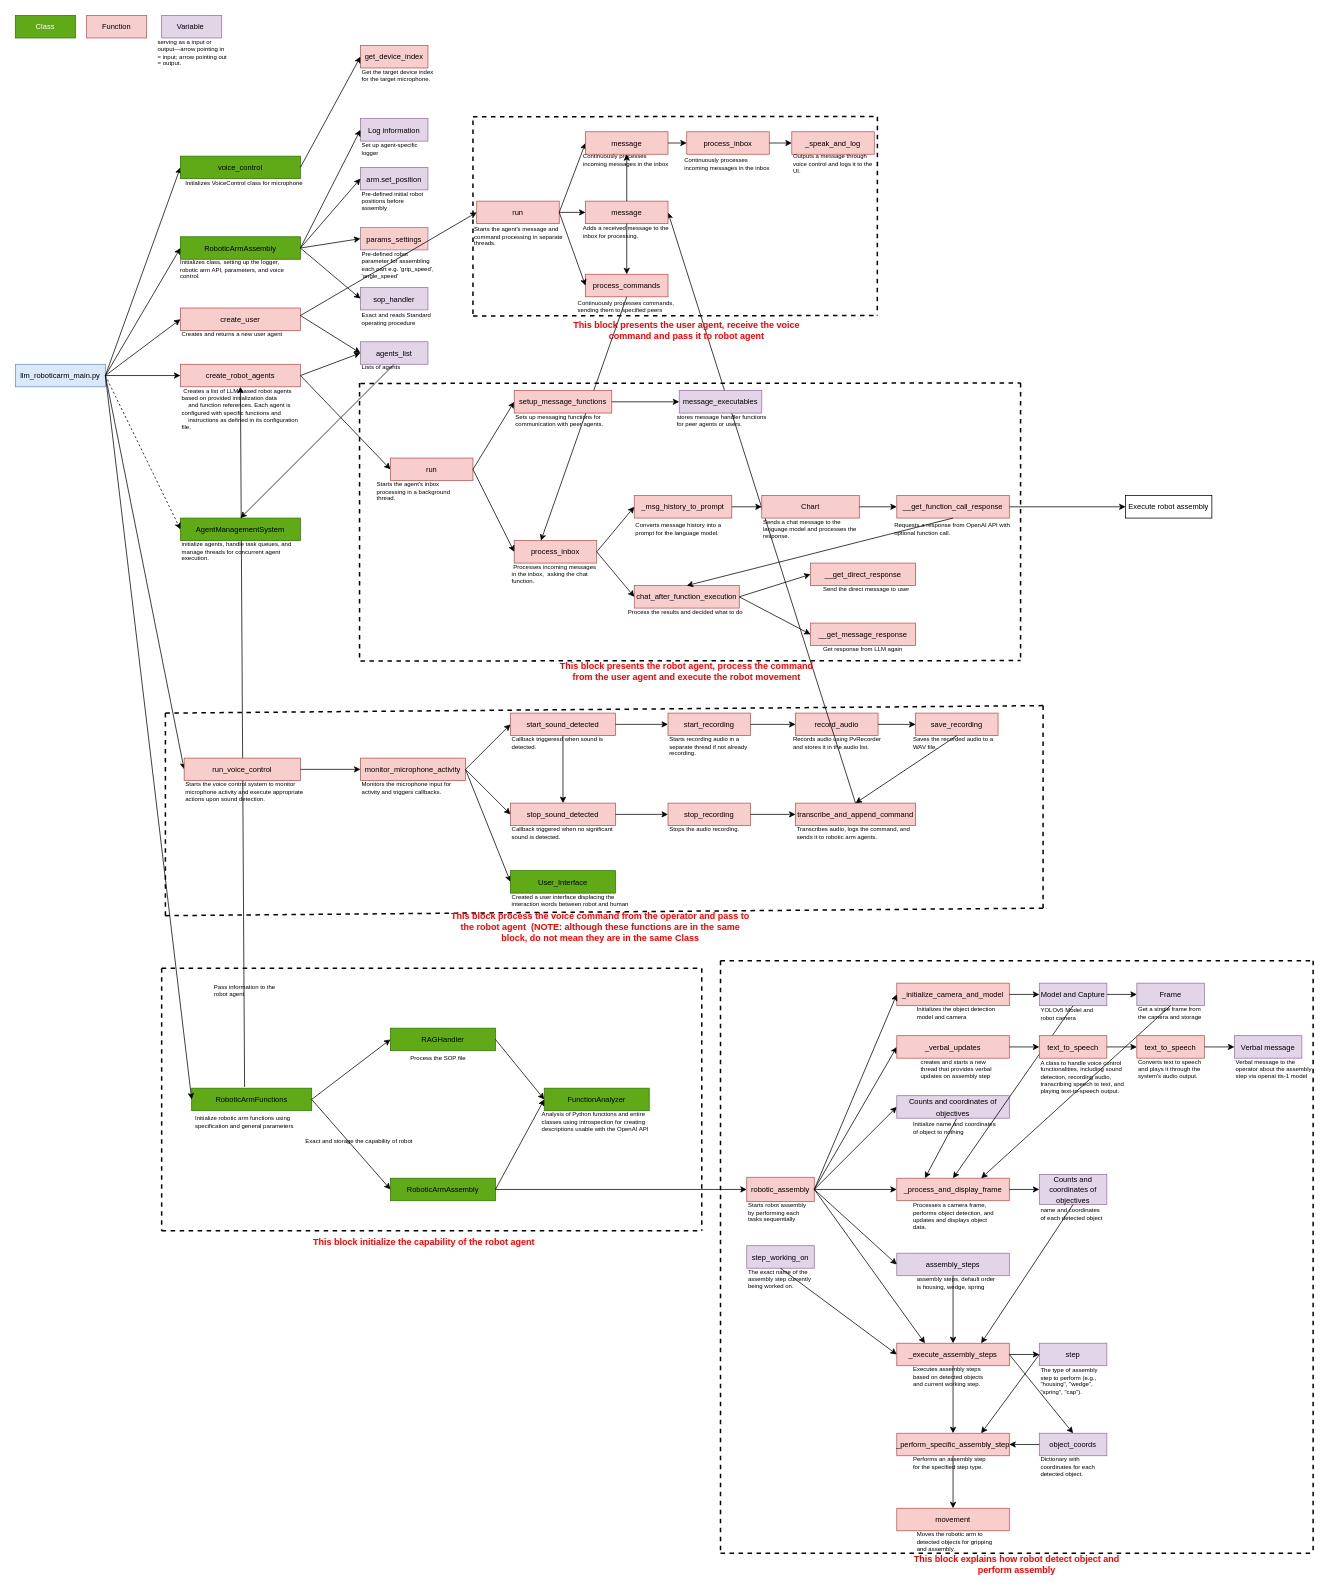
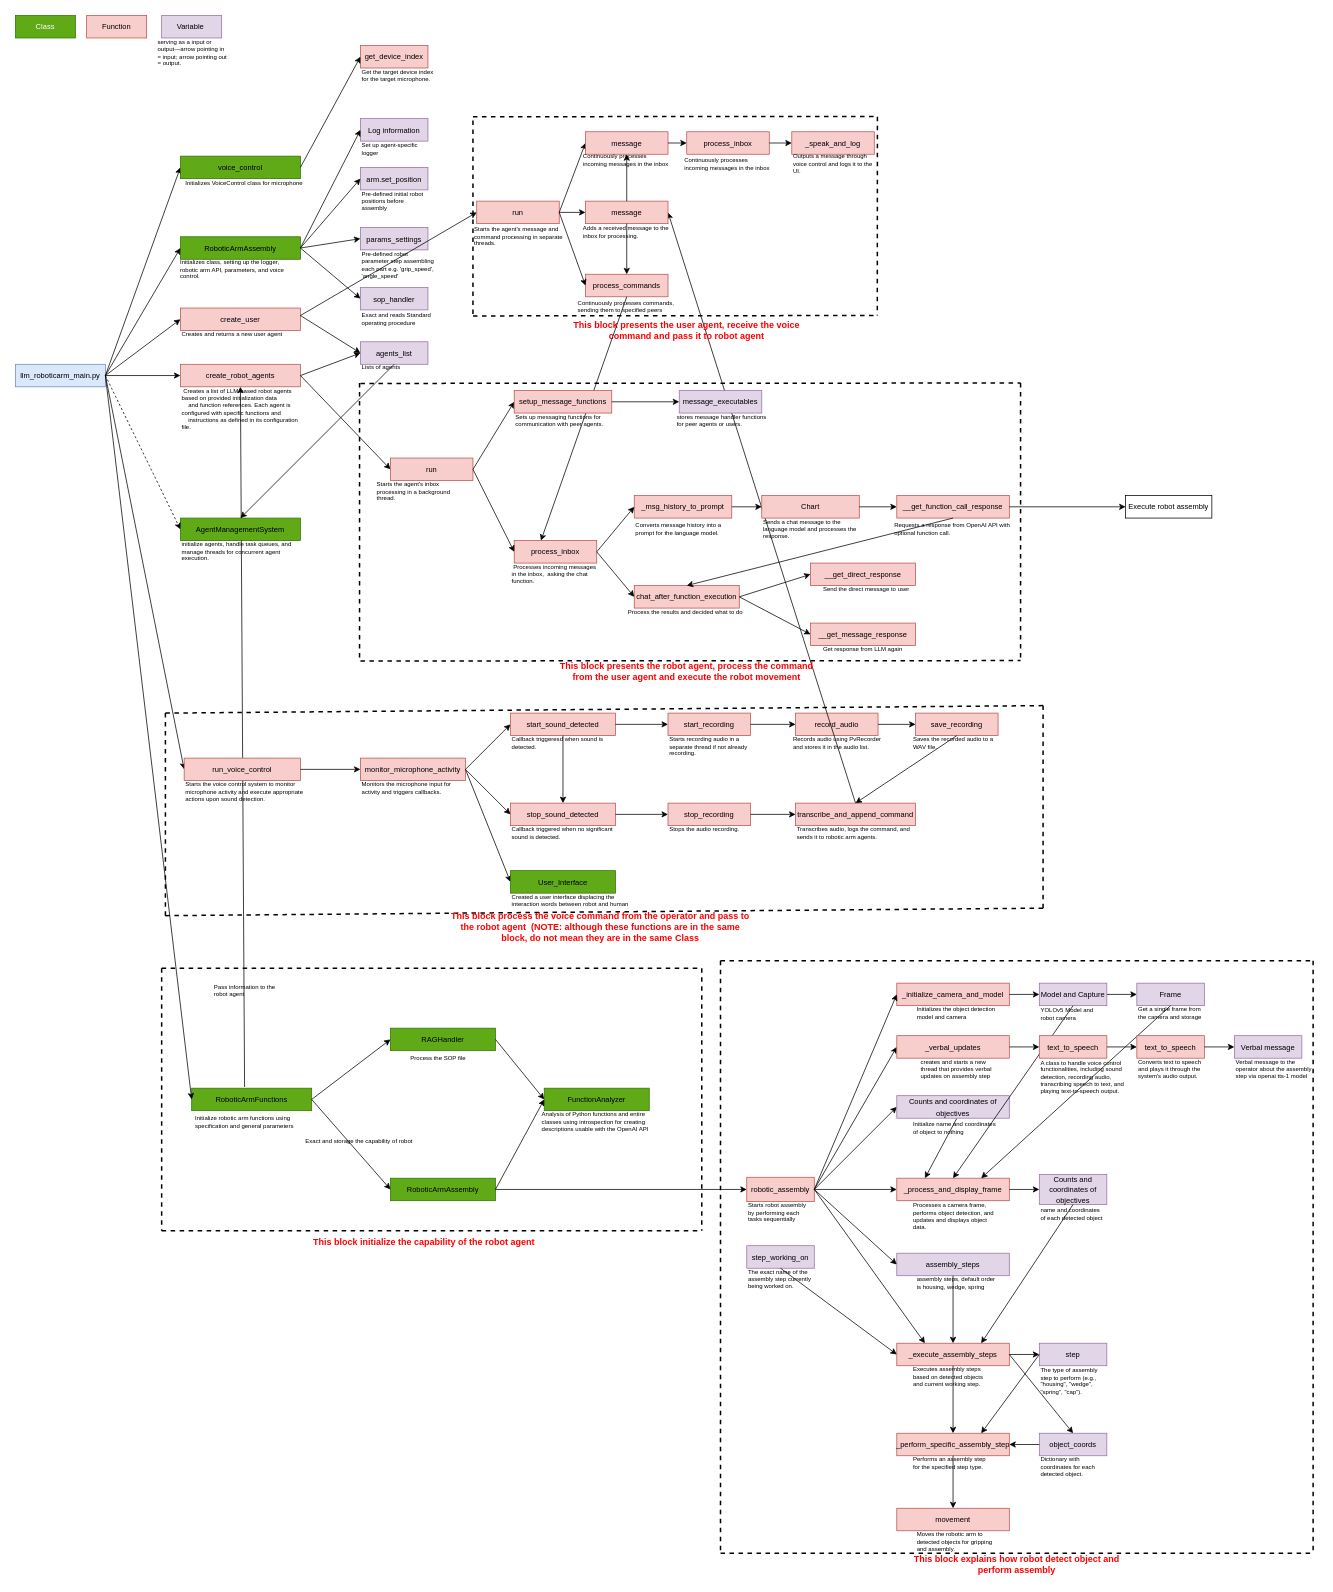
- <mxCell id="8" value="&lt;span style=&quot;font-size: 10px;&quot;&gt;params_settings&lt;/span&gt;" style="rounded=0;whiteSpace=wrap;html=1;fillColor=#f8cecc;strokeColor=#9673a6;" vertex="1" parent="1"><mxGeometry x="480" y="302.5" width="90" height="30" as="geometry" /></mxCell>
+ <mxCell id="8" value="&lt;span style=&quot;font-size: 10px;&quot;&gt;params_settings&lt;/span&gt;" style="rounded=0;whiteSpace=wrap;html=1;fillColor=#e1d5e7;strokeColor=#9673a6;" vertex="1" parent="1"><mxGeometry x="480" y="302.5" width="90" height="30" as="geometry" /></mxCell>
- <mxCell id="65" value="Pre-defined robot parameter for assembling each part e.g. 'grip_speed', 'angle_speed'" style="text;whiteSpace=wrap;fontSize=8;verticalAlign=middle;" vertex="1" parent="1"><mxGeometry x="480" y="322.5" width="100" height="60" as="geometry" /></mxCell>
+ <mxCell id="65" value="Pre-defined robot parameter step assembling each part e.g. 'grip_speed', 'angle_speed'" style="text;whiteSpace=wrap;fontSize=8;verticalAlign=middle;" vertex="1" parent="1"><mxGeometry x="480" y="322.5" width="100" height="60" as="geometry" /></mxCell>
